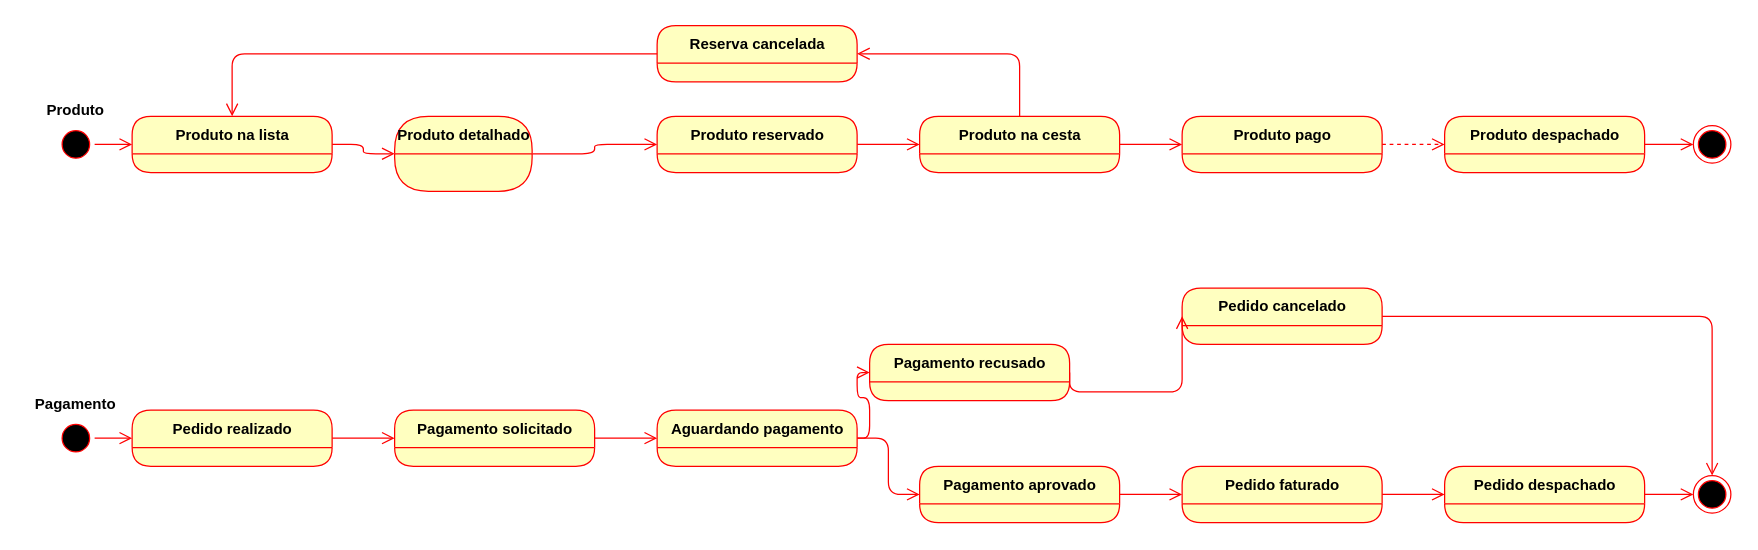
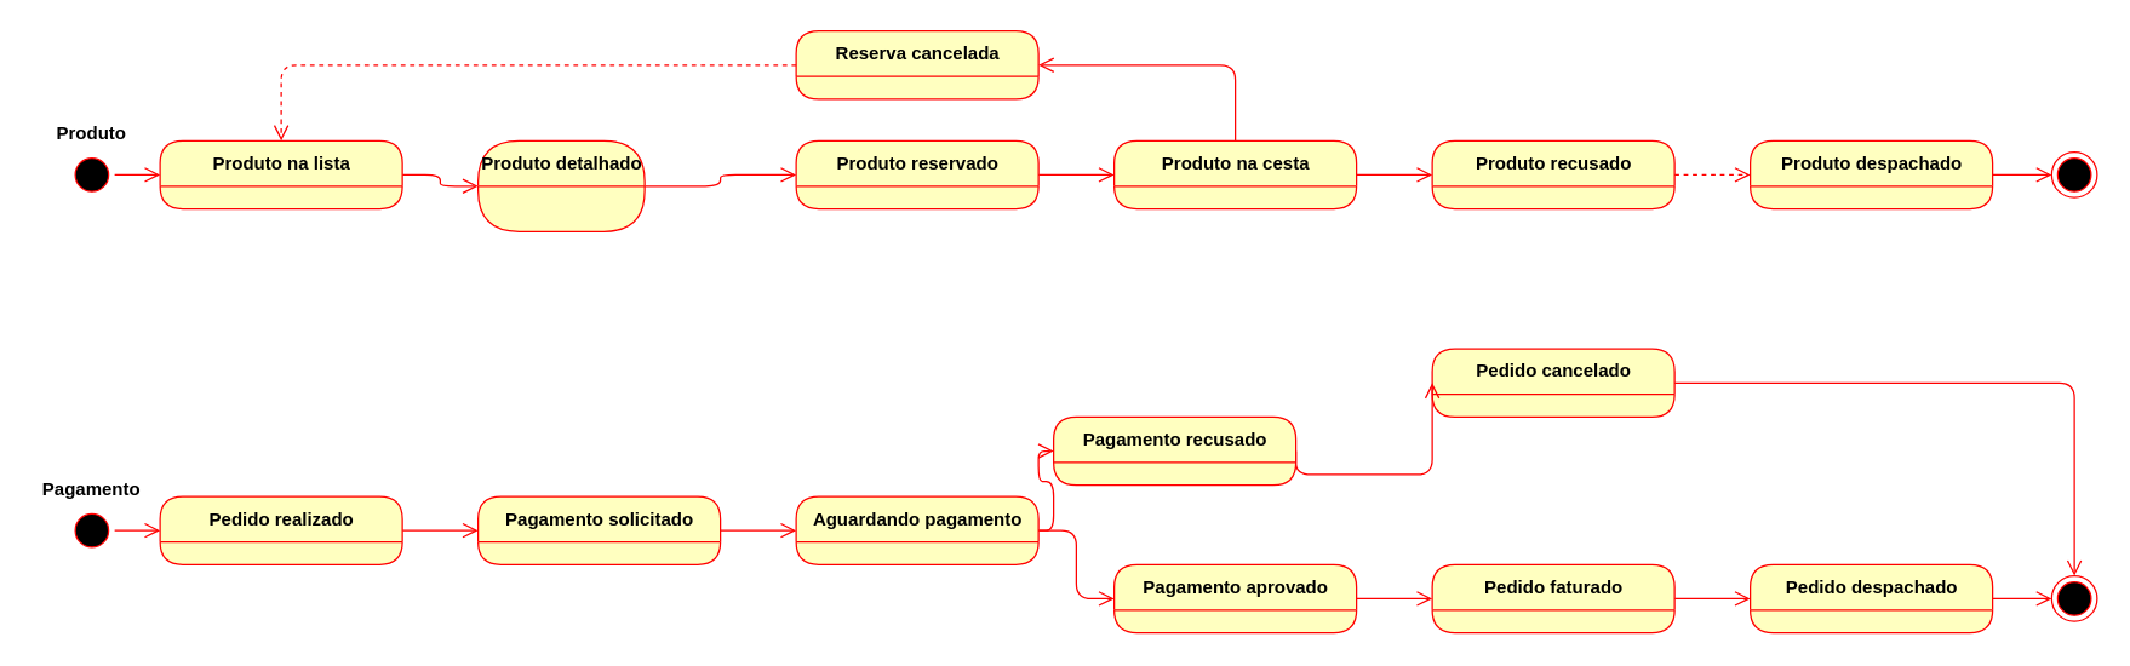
- <mxCell id="30" value="" style="edgeStyle=orthogonalEdgeStyle;html=1;verticalAlign=bottom;endArrow=open;endSize=8;strokeColor=#ff0000;exitX=0;exitY=0.5;exitDx=0;exitDy=0;entryX=0.5;entryY=0;entryDx=0;entryDy=0;" edge="1" parent="1" source="28" target="5"><mxGeometry relative="1" as="geometry"><mxPoint x="245" y="30" as="targetPoint" /><Array as="points" /><mxPoint x="825" y="102.5" as="sourcePoint" /></mxGeometry></mxCell>
+ <mxCell id="30" value="" style="edgeStyle=orthogonalEdgeStyle;html=1;verticalAlign=bottom;endArrow=open;endSize=8;strokeColor=#ff0000;exitX=0;exitY=0.5;exitDx=0;exitDy=0;entryX=0.5;entryY=0;entryDx=0;entryDy=0;dashed=1;" edge="1" parent="1" source="28" target="5"><mxGeometry relative="1" as="geometry"><mxPoint x="245" y="30" as="targetPoint" /><Array as="points" /><mxPoint x="825" y="102.5" as="sourcePoint" /></mxGeometry></mxCell>
- <mxCell id="14" value="Produto pago" style="swimlane;html=1;fontStyle=1;align=center;verticalAlign=middle;childLayout=stackLayout;horizontal=1;startSize=30;horizontalStack=0;resizeParent=0;resizeLast=1;container=0;fontColor=#000000;collapsible=0;rounded=1;arcSize=30;strokeColor=#ff0000;fillColor=#ffffc0;swimlaneFillColor=#ffffc0;dropTarget=0;" vertex="1" parent="1"><mxGeometry x="945" y="92.5" width="160" height="45" as="geometry" /></mxCell>
+ <mxCell id="14" value="Produto recusado" style="swimlane;html=1;fontStyle=1;align=center;verticalAlign=middle;childLayout=stackLayout;horizontal=1;startSize=30;horizontalStack=0;resizeParent=0;resizeLast=1;container=0;fontColor=#000000;collapsible=0;rounded=1;arcSize=30;strokeColor=#ff0000;fillColor=#ffffc0;swimlaneFillColor=#ffffc0;dropTarget=0;" vertex="1" parent="1"><mxGeometry x="945" y="92.5" width="160" height="45" as="geometry" /></mxCell>
